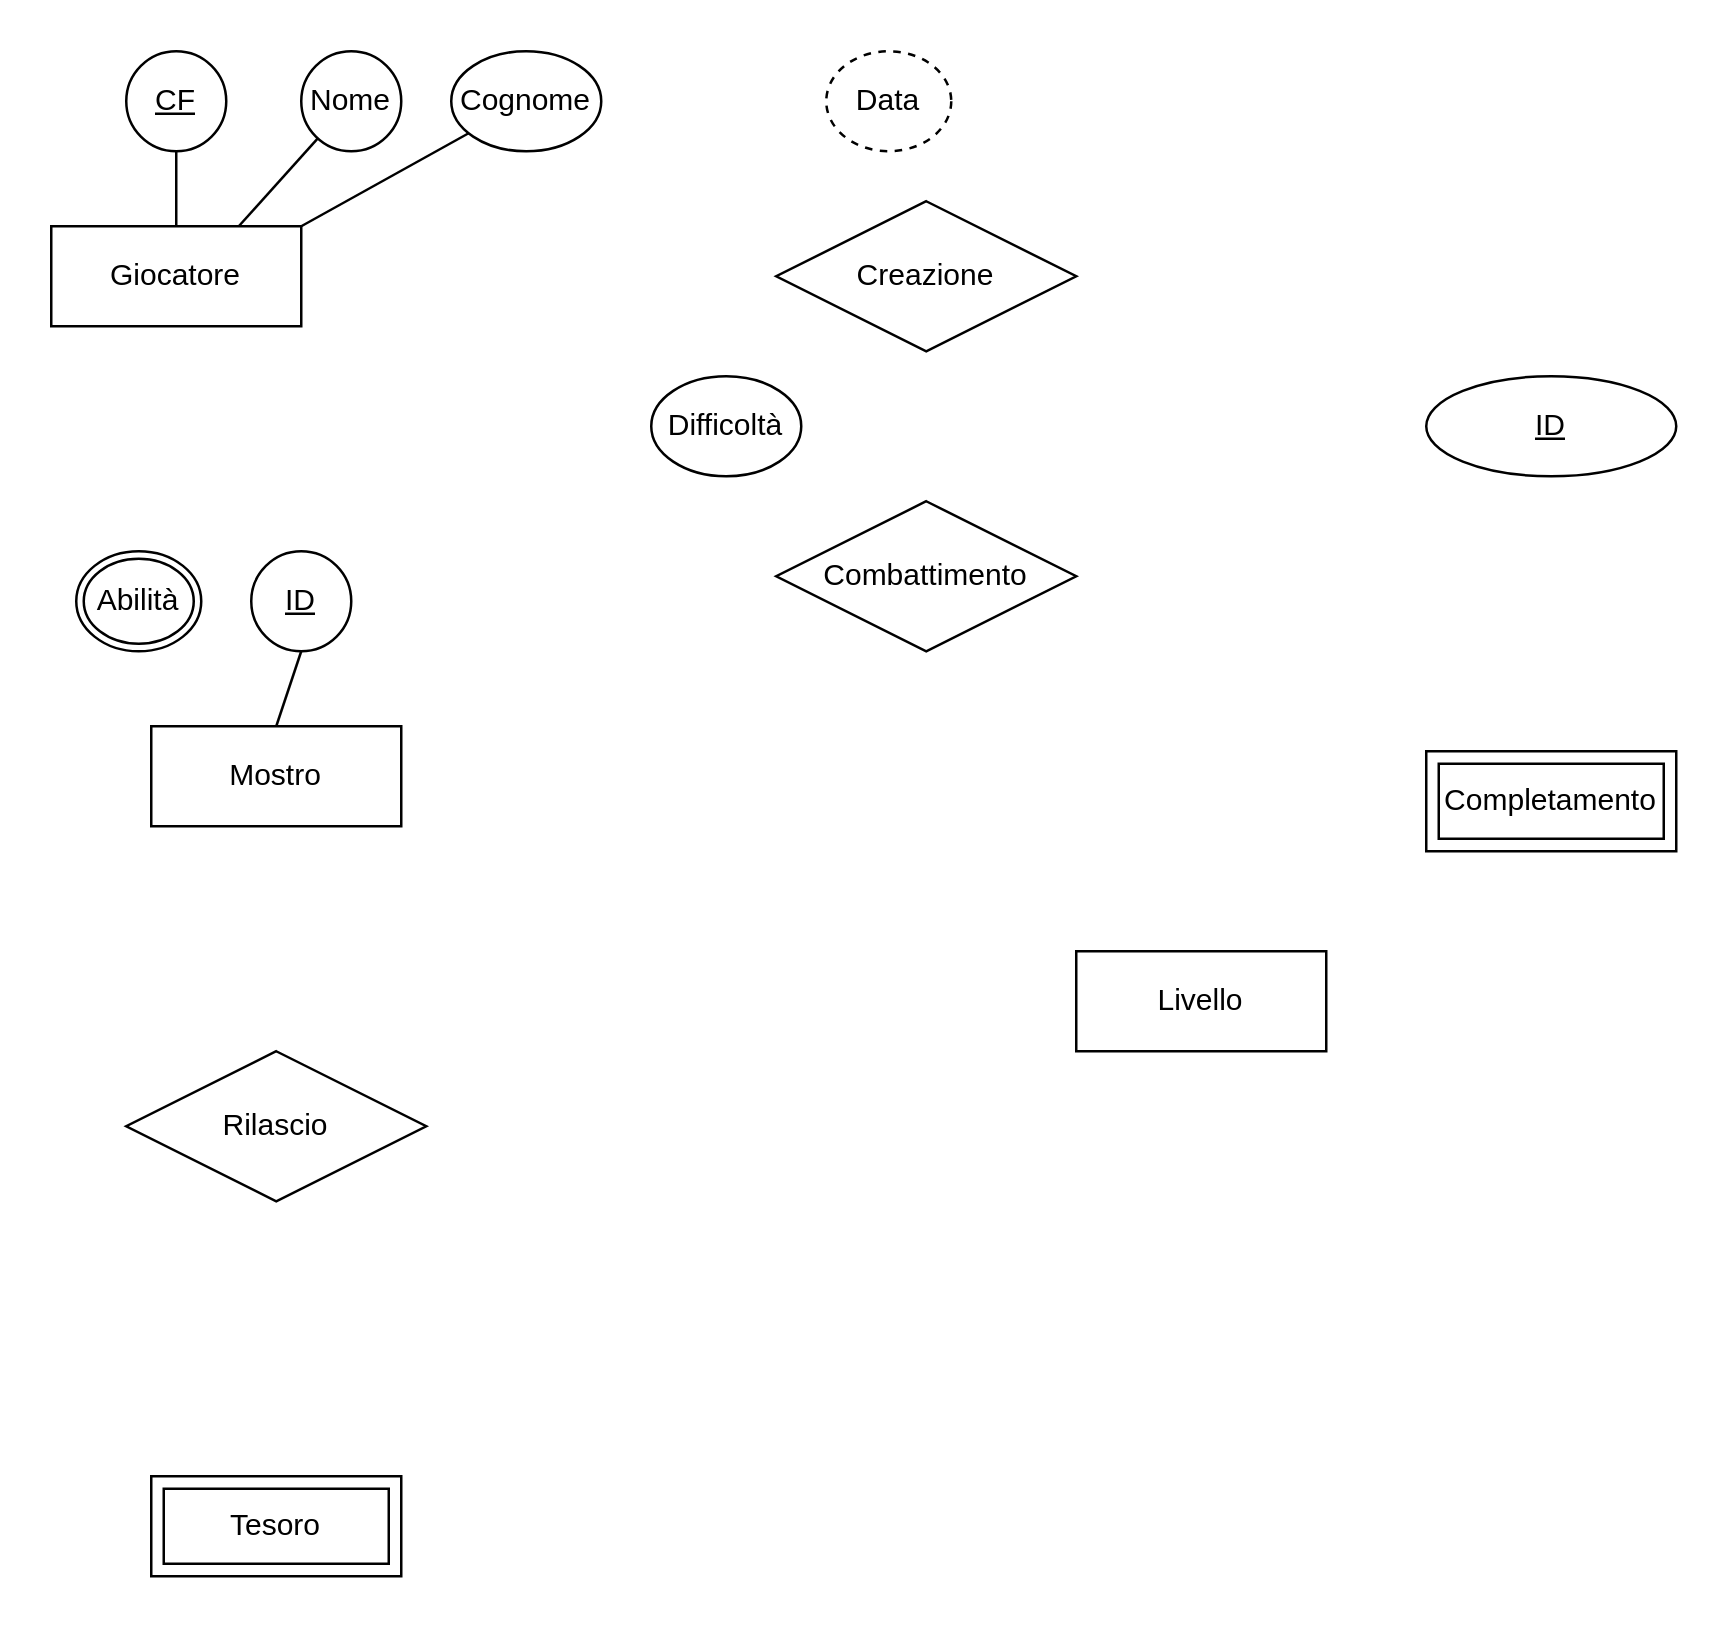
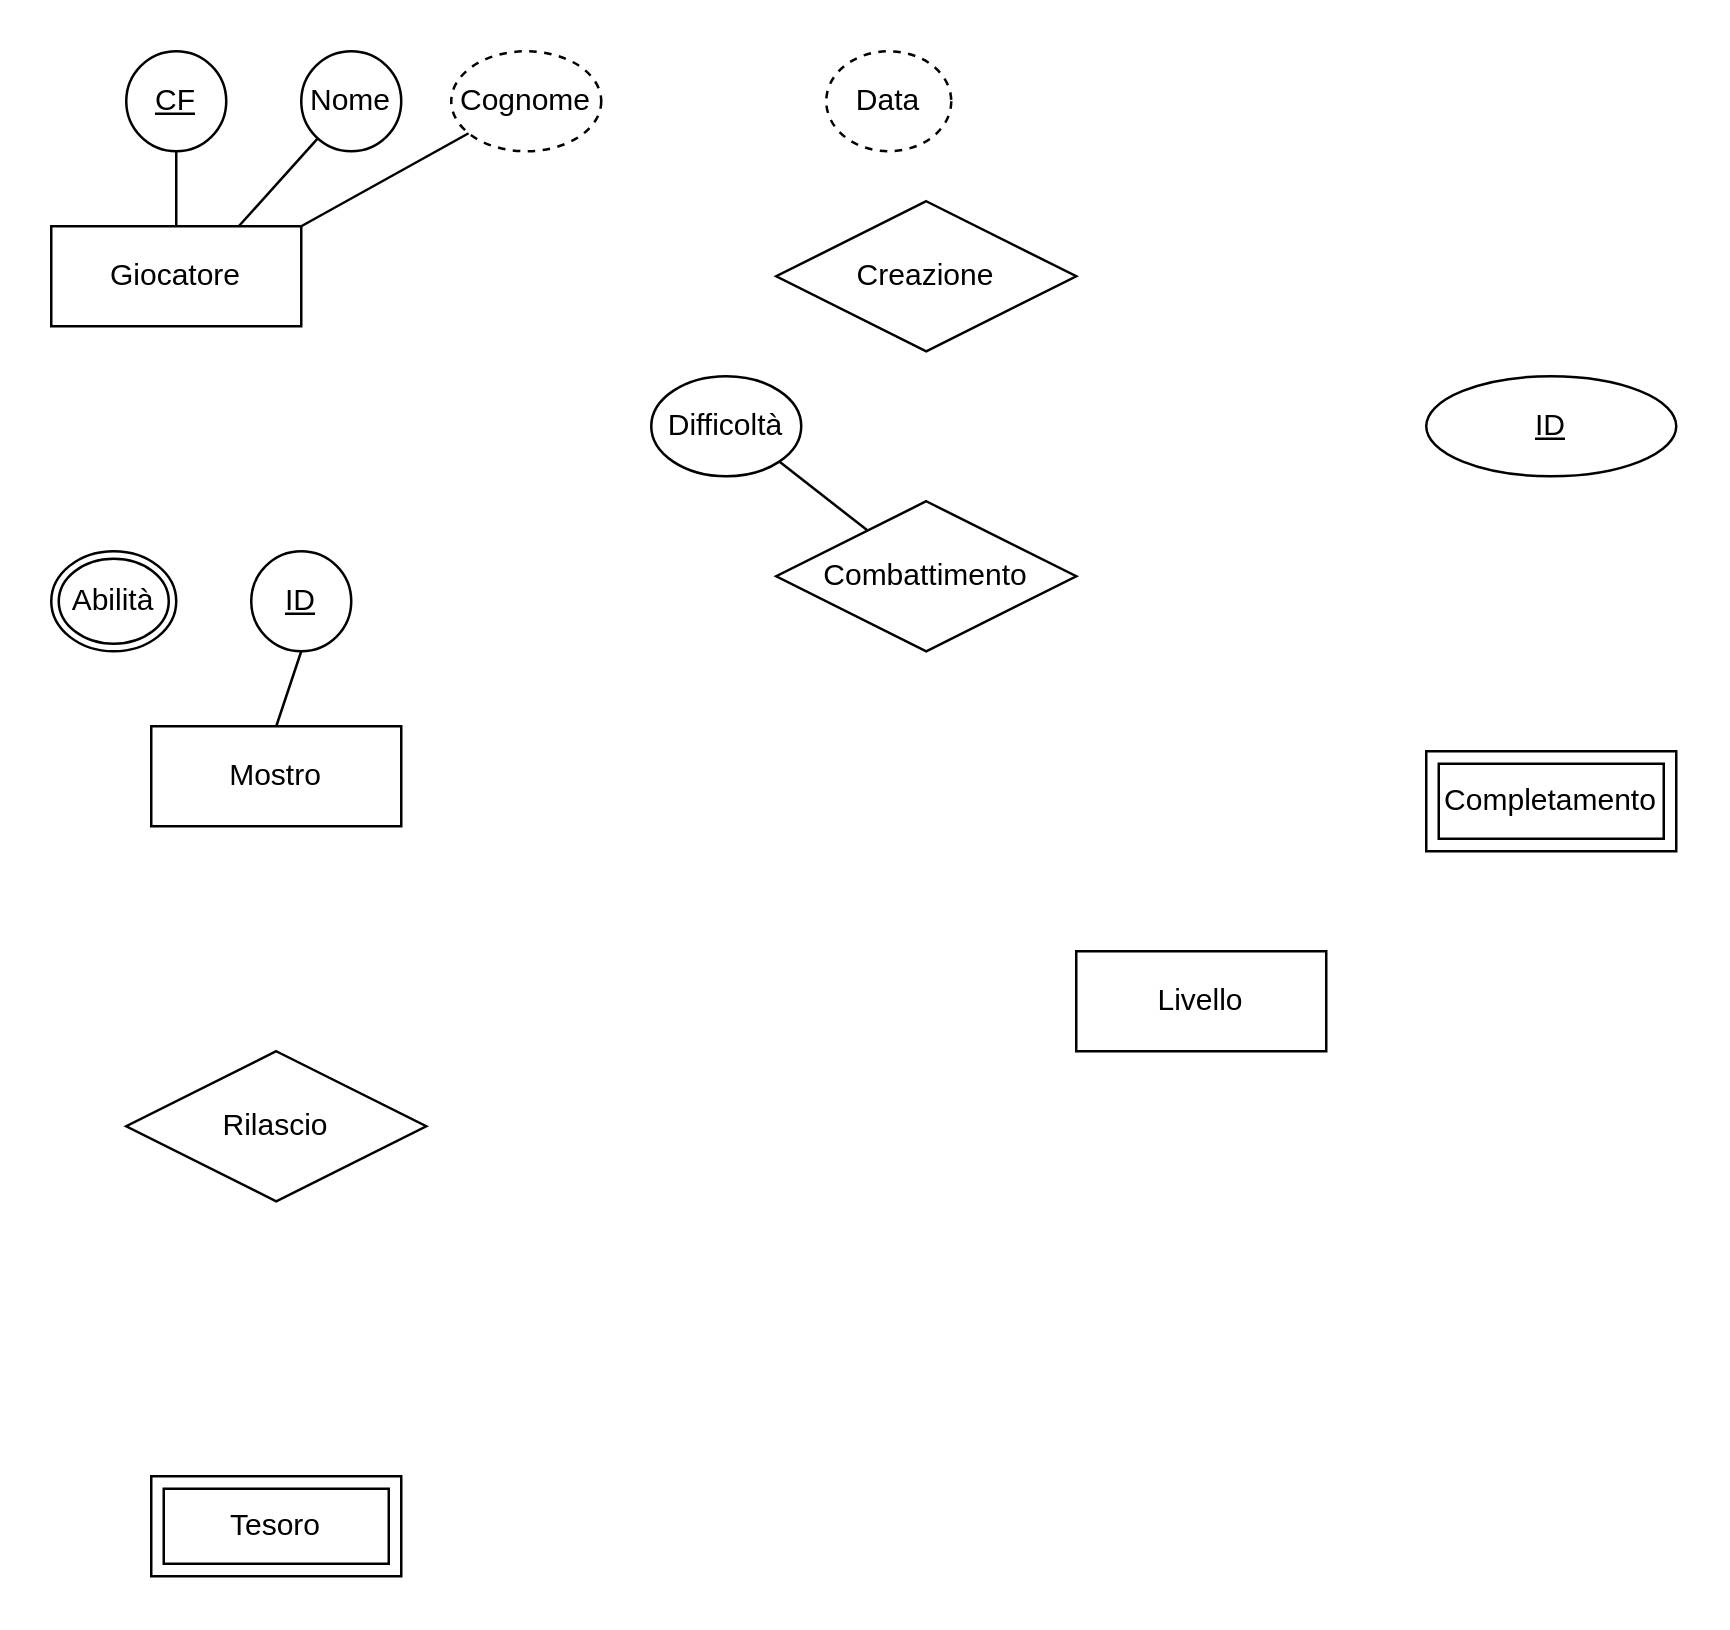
- <mxCell id="11" value="Cognome" style="ellipse;whiteSpace=wrap;html=1;align=center;" vertex="1" parent="1"><mxGeometry x="180" y="20" width="60" height="40" as="geometry" /></mxCell>
+ <mxCell id="11" value="Cognome" style="ellipse;whiteSpace=wrap;html=1;align=center;dashed=1;" vertex="1" parent="1"><mxGeometry x="180" y="20" width="60" height="40" as="geometry" /></mxCell>
+ <mxCell id="15" value="" style="endArrow=none;html=1;rounded=0;entryX=1;entryY=1;entryDx=0;entryDy=0;" edge="1" parent="1" source="6" target="16"><mxGeometry relative="1" as="geometry"><mxPoint x="150" y="230" as="sourcePoint" /><mxPoint x="310" y="190" as="targetPoint" /></mxGeometry></mxCell>
- <mxCell id="17" value="Abilità" style="ellipse;shape=doubleEllipse;margin=3;whiteSpace=wrap;html=1;align=center;" vertex="1" parent="1"><mxGeometry x="30" y="220" width="50" height="40" as="geometry" /></mxCell>
+ <mxCell id="17" value="Abilità" style="ellipse;shape=doubleEllipse;margin=3;whiteSpace=wrap;html=1;align=center;" vertex="1" parent="1"><mxGeometry x="20" y="220" width="50" height="40" as="geometry" /></mxCell>
